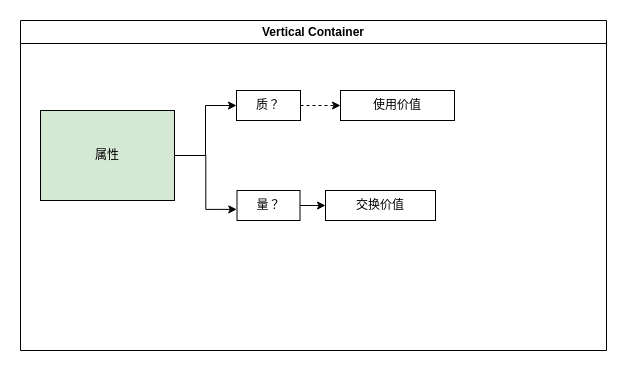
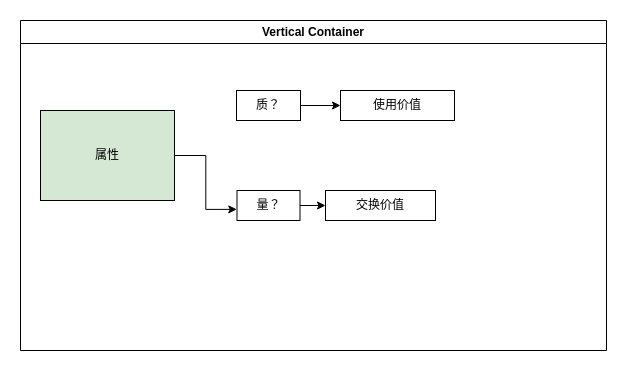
- <mxCell id="8" style="edgeStyle=orthogonalEdgeStyle;rounded=0;orthogonalLoop=1;jettySize=auto;html=1;entryX=0;entryY=0.5;entryDx=0;entryDy=0;dashed=1;" edge="1" parent="2" source="9" target="6"><mxGeometry relative="1" as="geometry" /></mxCell>
+ <mxCell id="8" style="edgeStyle=orthogonalEdgeStyle;rounded=0;orthogonalLoop=1;jettySize=auto;html=1;entryX=0;entryY=0.5;entryDx=0;entryDy=0;" edge="1" parent="2" source="9" target="6"><mxGeometry relative="1" as="geometry" /></mxCell>
- <mxCell id="3" style="edgeStyle=orthogonalEdgeStyle;rounded=0;orthogonalLoop=1;jettySize=auto;html=1;entryX=0;entryY=0.5;entryDx=0;entryDy=0;" edge="1" parent="2" source="5" target="9"><mxGeometry relative="1" as="geometry" /></mxCell>
